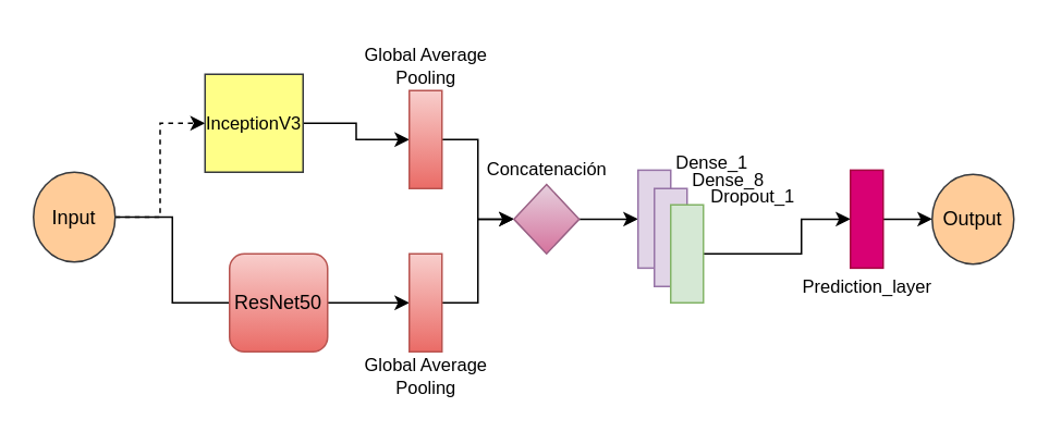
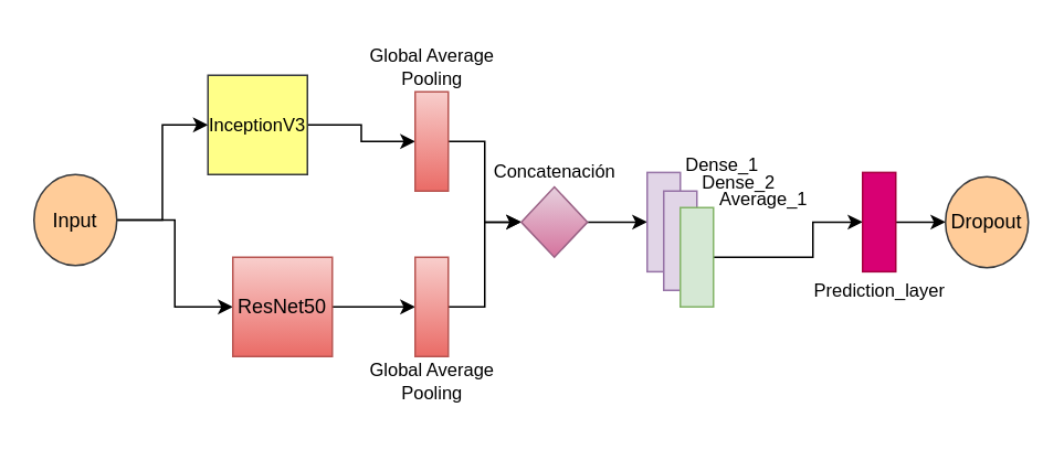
- <mxCell id="2" style="edgeStyle=orthogonalEdgeStyle;rounded=0;orthogonalLoop=1;jettySize=auto;html=1;entryX=0;entryY=0.5;entryDx=0;entryDy=0;dashed=1;" parent="1" source="4" target="6" edge="1"><mxGeometry relative="1" as="geometry" /></mxCell>
+ <mxCell id="2" style="edgeStyle=orthogonalEdgeStyle;rounded=0;orthogonalLoop=1;jettySize=auto;html=1;entryX=0;entryY=0.5;entryDx=0;entryDy=0;" parent="1" source="4" target="6" edge="1"><mxGeometry relative="1" as="geometry" /></mxCell>
- <mxCell id="29" value="&lt;font&gt;Dense_8&lt;/font&gt;" style="text;html=1;align=center;verticalAlign=middle;resizable=0;points=[];autosize=1;strokeColor=none;fillColor=none;fontSize=11;spacing=-4;spacingRight=0;" parent="24" vertex="1"><mxGeometry x="30" y="2.5" width="50" height="10" as="geometry" /></mxCell>
+ <mxCell id="29" value="&lt;font&gt;Dense_2&lt;/font&gt;" style="text;html=1;align=center;verticalAlign=middle;resizable=0;points=[];autosize=1;strokeColor=none;fillColor=none;fontSize=11;spacing=-4;spacingRight=0;" parent="24" vertex="1"><mxGeometry x="30" y="2.5" width="50" height="10" as="geometry" /></mxCell>
- <mxCell id="30" value="&lt;font&gt;Dropout_1&lt;/font&gt;" style="text;html=1;align=center;verticalAlign=middle;resizable=0;points=[];autosize=1;strokeColor=none;fillColor=none;fontSize=11;spacing=-4;spacingRight=0;" parent="24" vertex="1"><mxGeometry x="40" y="12.5" width="60" height="10" as="geometry" /></mxCell>
+ <mxCell id="30" value="&lt;font&gt;Average_1&lt;/font&gt;" style="text;html=1;align=center;verticalAlign=middle;resizable=0;points=[];autosize=1;strokeColor=none;fillColor=none;fontSize=11;spacing=-4;spacingRight=0;" parent="24" vertex="1"><mxGeometry x="40" y="12.5" width="60" height="10" as="geometry" /></mxCell>
- <mxCell id="14" value="Output" style="ellipse;whiteSpace=wrap;html=1;fillColor=#ffcc99;strokeColor=#36393d;" parent="1" vertex="1"><mxGeometry x="570" y="106.25" width="50" height="55" as="geometry" /></mxCell>
+ <mxCell id="14" value="Dropout" style="ellipse;whiteSpace=wrap;html=1;fillColor=#ffcc99;strokeColor=#36393d;" parent="1" vertex="1"><mxGeometry x="570" y="106.25" width="50" height="55" as="geometry" /></mxCell>
- <mxCell id="3" style="edgeStyle=orthogonalEdgeStyle;rounded=0;orthogonalLoop=1;jettySize=auto;html=1;entryX=0;entryY=0.5;entryDx=0;entryDy=0;endArrow=none;" parent="1" source="4" target="8" edge="1"><mxGeometry relative="1" as="geometry" /></mxCell>
+ <mxCell id="3" style="edgeStyle=orthogonalEdgeStyle;rounded=0;orthogonalLoop=1;jettySize=auto;html=1;entryX=0;entryY=0.5;entryDx=0;entryDy=0;" parent="1" source="4" target="8" edge="1"><mxGeometry relative="1" as="geometry" /></mxCell>
- <mxCell id="8" value="ResNet50" style="whiteSpace=wrap;html=1;fillColor=#f8cecc;gradientColor=#ea6b66;strokeColor=#b85450;rounded=1;" parent="1" vertex="1"><mxGeometry x="140" y="155" width="60" height="60" as="geometry" /></mxCell>
+ <mxCell id="8" value="ResNet50" style="rounded=0;whiteSpace=wrap;html=1;fillColor=#f8cecc;gradientColor=#ea6b66;strokeColor=#b85450;" parent="1" vertex="1"><mxGeometry x="140" y="155" width="60" height="60" as="geometry" /></mxCell>
